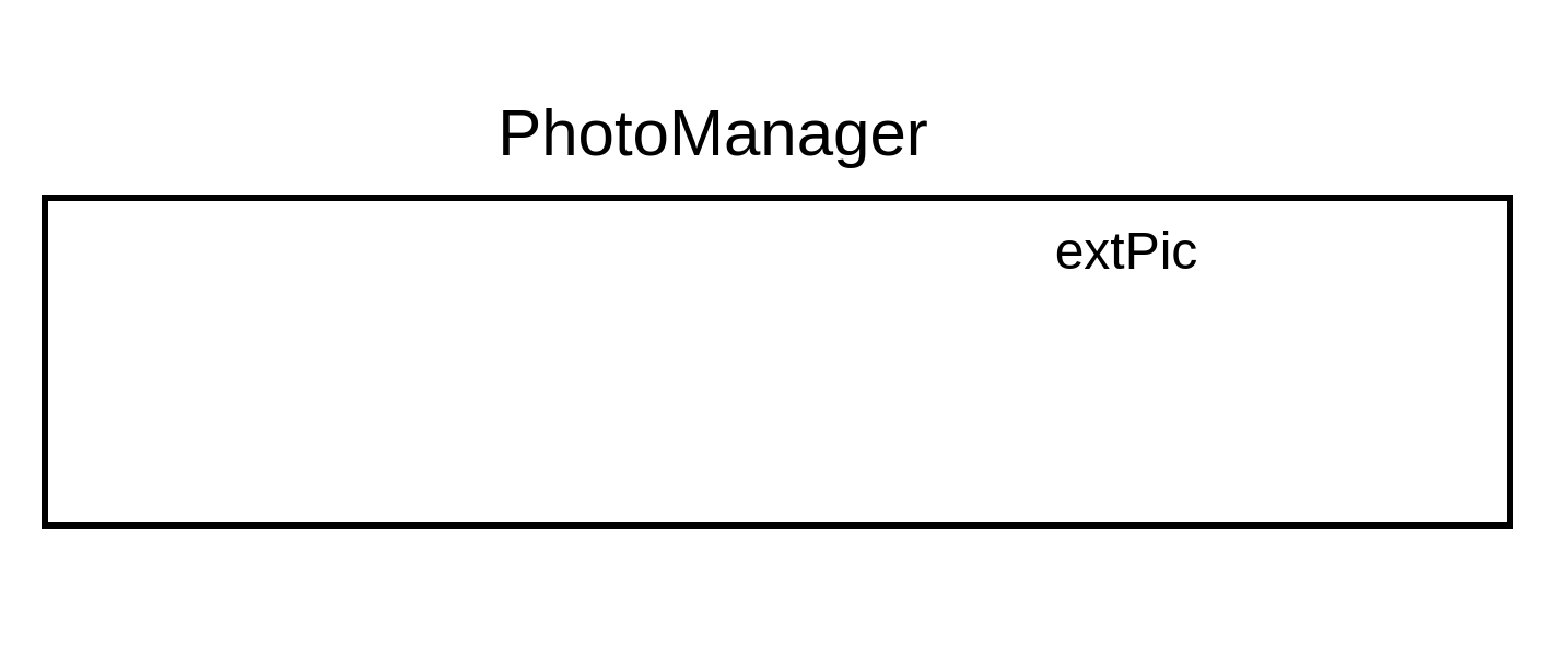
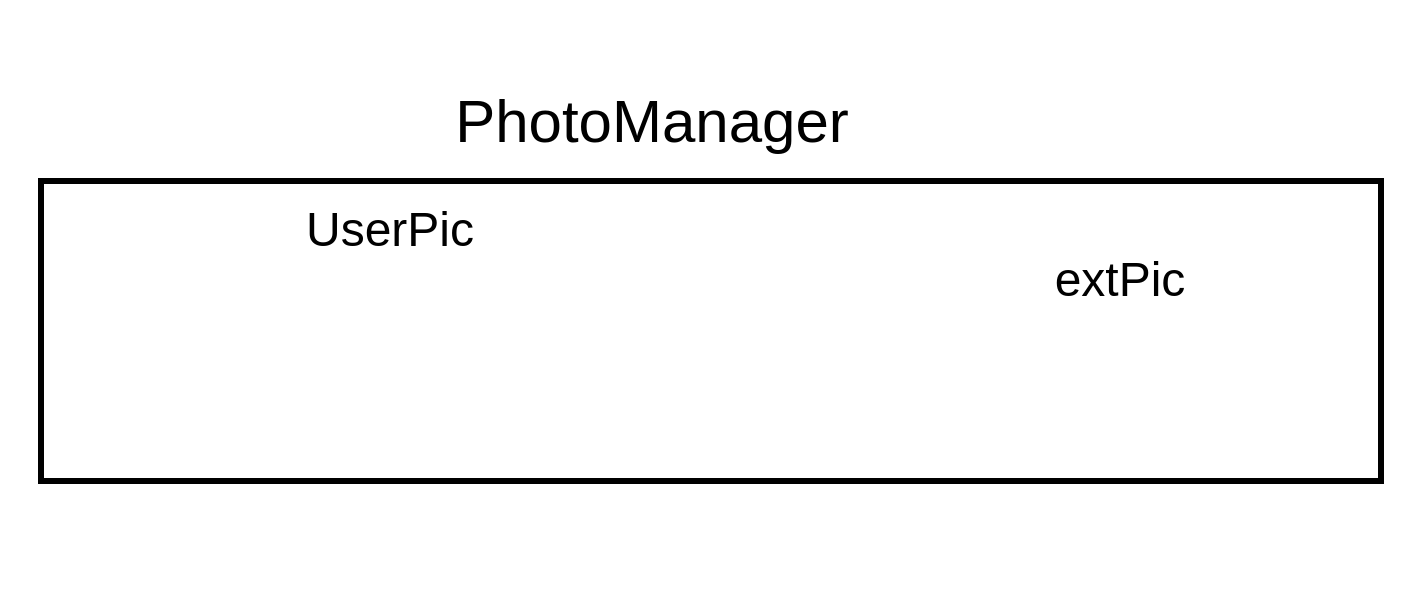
+ <mxCell id="6" value="&lt;span style=&quot;font-size: 24px&quot;&gt;UserPic&lt;/span&gt;" style="text;html=1;strokeColor=none;fillColor=none;align=center;verticalAlign=middle;whiteSpace=wrap;rounded=0;" parent="5" vertex="1"><mxGeometry x="105" width="110" height="30" as="geometry" /></mxCell>
- <mxCell id="8" value="&lt;span style=&quot;font-size: 24px&quot;&gt;extPic&lt;/span&gt;" style="text;html=1;strokeColor=none;fillColor=none;align=center;verticalAlign=middle;whiteSpace=wrap;rounded=0;" vertex="1" parent="7"><mxGeometry x="70" width="120" height="20" as="geometry" /></mxCell>
+ <mxCell id="8" value="&lt;span style=&quot;font-size: 24px&quot;&gt;extPic&lt;/span&gt;" style="text;html=1;strokeColor=none;fillColor=none;align=center;verticalAlign=middle;whiteSpace=wrap;rounded=0;" vertex="1" parent="7"><mxGeometry x="115" y="25" width="120" height="20" as="geometry" /></mxCell>
